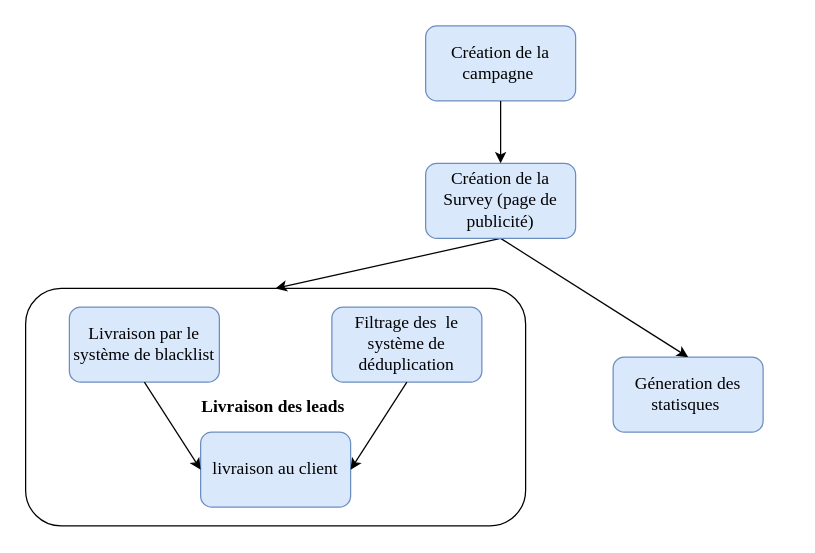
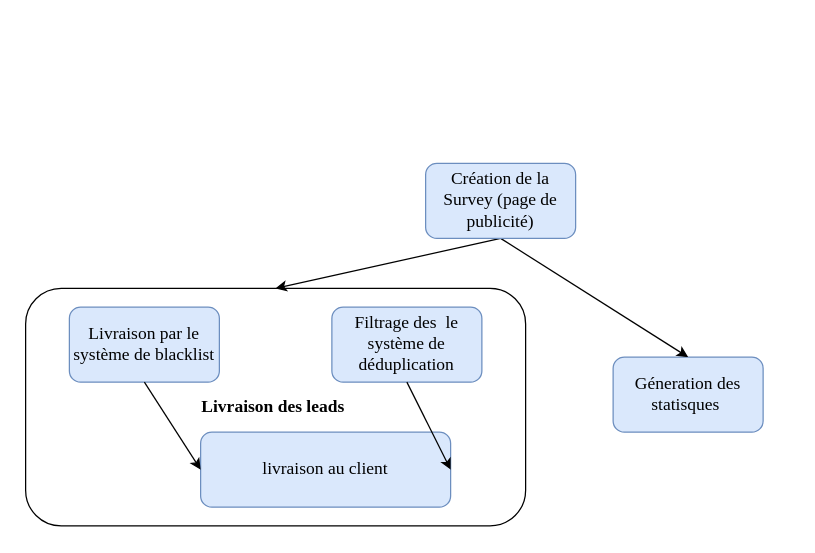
- <mxCell id="8" value="Création de la campagne&amp;nbsp;" style="rounded=1;whiteSpace=wrap;html=1;fontFamily=Times New Roman;fontStyle=0;fontSize=14;fillColor=#dae8fc;strokeColor=#6c8ebf;" vertex="1" parent="7"><mxGeometry width="120" height="60" as="geometry" /></mxCell>
- <mxCell id="10" value="" style="edgeStyle=orthogonalEdgeStyle;rounded=0;orthogonalLoop=1;jettySize=auto;html=1;fontFamily=Times New Roman;fontStyle=0;fontSize=14;" edge="1" parent="7" source="8" target="9"><mxGeometry relative="1" as="geometry" /></mxCell>
- <mxCell id="13" value="livraison au client" style="rounded=1;whiteSpace=wrap;html=1;fontFamily=Times New Roman;fontStyle=0;fontSize=14;fillColor=#dae8fc;strokeColor=#6c8ebf;" vertex="1" parent="2"><mxGeometry x="140" y="325" width="120" height="60" as="geometry" /></mxCell>
+ <mxCell id="13" value="livraison au client" style="rounded=1;whiteSpace=wrap;html=1;fontFamily=Times New Roman;fontStyle=0;fontSize=14;fillColor=#dae8fc;strokeColor=#6c8ebf;" vertex="1" parent="2"><mxGeometry x="140" y="325" width="200" height="60" as="geometry" /></mxCell>
